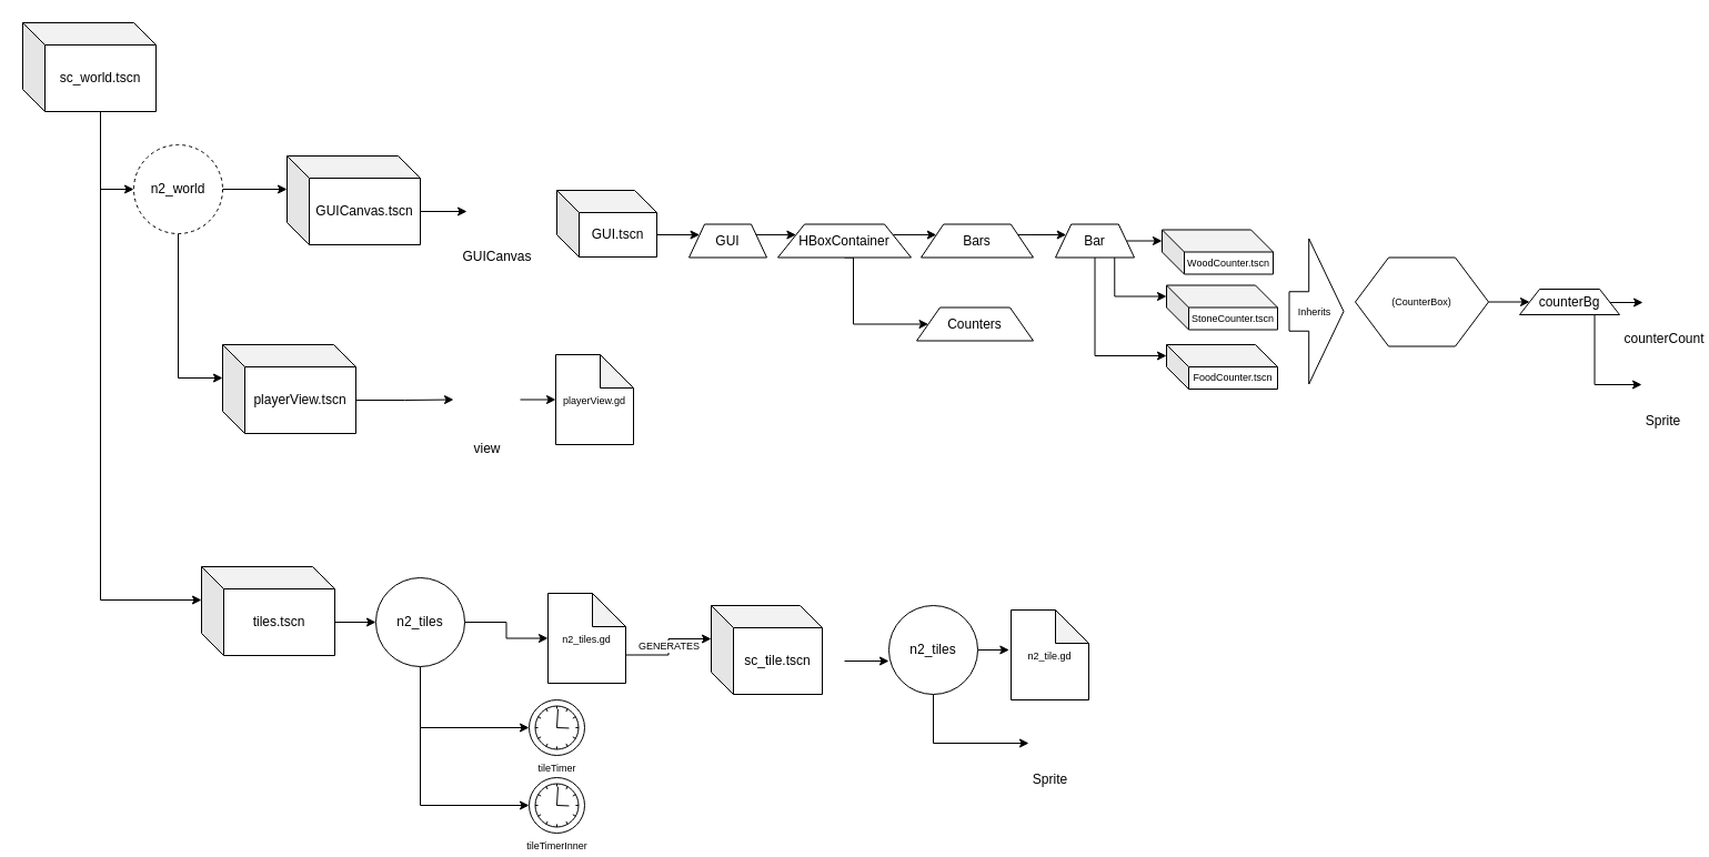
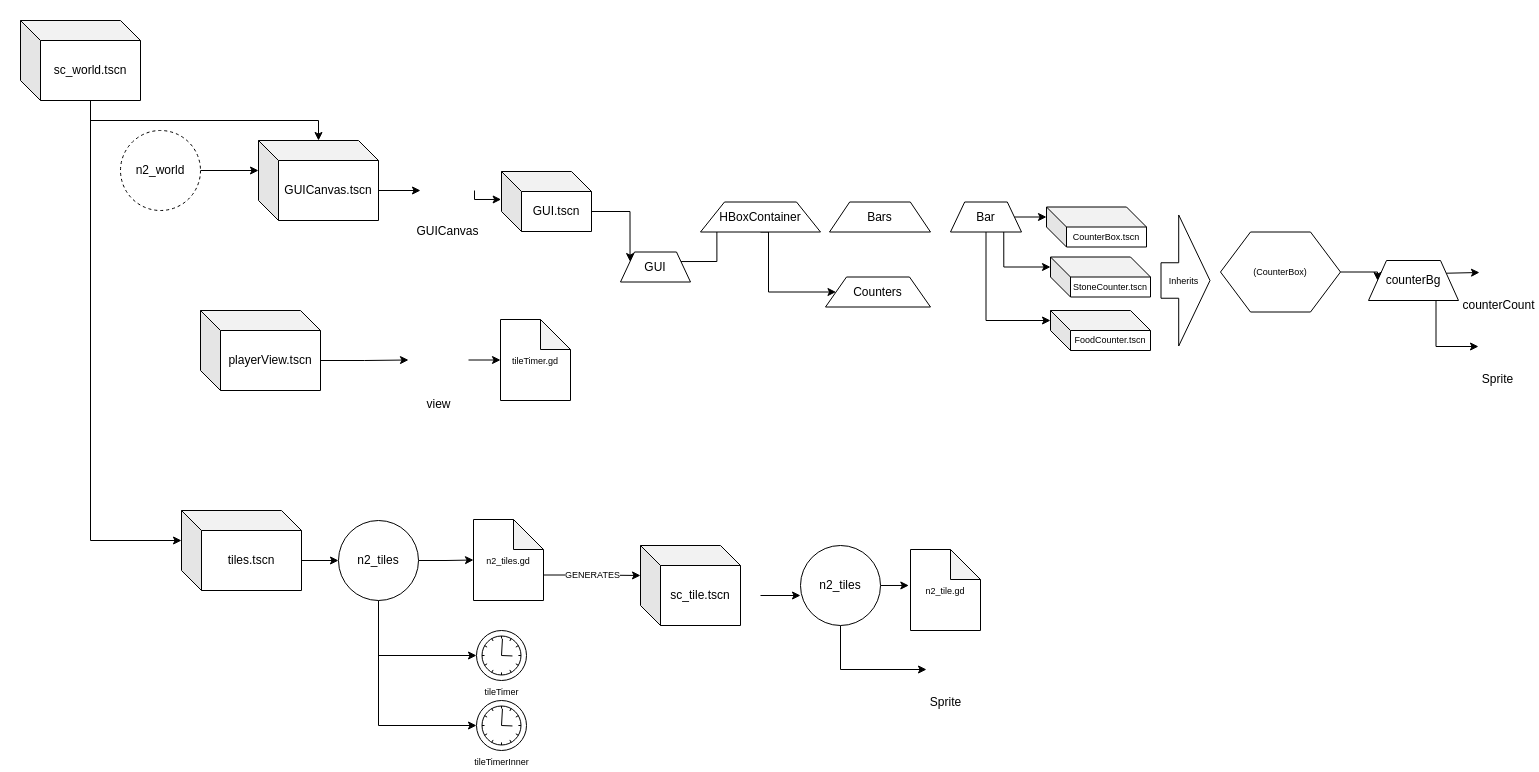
- <mxCell id="33" style="edgeStyle=orthogonalEdgeStyle;rounded=0;orthogonalLoop=1;jettySize=auto;html=1;exitX=0;exitY=0;exitDx=70;exitDy=80;exitPerimeter=0;entryX=0;entryY=0.5;entryDx=0;entryDy=0;" edge="1" parent="1" source="35" target="8"><mxGeometry relative="1" as="geometry" /></mxCell>
+ <mxCell id="33" style="edgeStyle=orthogonalEdgeStyle;rounded=0;orthogonalLoop=1;jettySize=auto;html=1;exitX=0;exitY=0;exitDx=70;exitDy=80;exitPerimeter=0;" edge="1" parent="1" source="35" target="41"><mxGeometry relative="1" as="geometry" /></mxCell>
+ <mxCell id="9" style="edgeStyle=orthogonalEdgeStyle;rounded=0;orthogonalLoop=1;jettySize=auto;html=1;exitX=1;exitY=0.5;exitDx=0;exitDy=0;entryX=-0.004;entryY=0.466;entryDx=0;entryDy=0;entryPerimeter=0;" edge="1" parent="1" source="10" target="43"><mxGeometry relative="1" as="geometry"><Array as="points"><mxPoint x="474" y="199" /></Array></mxGeometry></mxCell>
- <mxCell id="13" style="edgeStyle=orthogonalEdgeStyle;rounded=0;orthogonalLoop=1;jettySize=auto;html=1;exitX=1;exitY=0.25;exitDx=0;exitDy=0;entryX=0;entryY=0.25;entryDx=0;entryDy=0;" edge="1" parent="1" source="15" target="17"><mxGeometry relative="1" as="geometry" /></mxCell>
- <mxCell id="16" style="edgeStyle=orthogonalEdgeStyle;rounded=0;orthogonalLoop=1;jettySize=auto;html=1;exitX=1;exitY=0.25;exitDx=0;exitDy=0;entryX=0;entryY=0.25;entryDx=0;entryDy=0;" edge="1" parent="1" source="17" target="22"><mxGeometry relative="1" as="geometry" /></mxCell>
- <mxCell id="12" value="GUI" style="shape=trapezoid;perimeter=trapezoidPerimeter;whiteSpace=wrap;html=1;" vertex="1" parent="1"><mxGeometry x="620" y="201.5" width="70" height="30" as="geometry" /></mxCell>
+ <mxCell id="12" value="GUI" style="shape=trapezoid;perimeter=trapezoidPerimeter;whiteSpace=wrap;html=1;" vertex="1" parent="1"><mxGeometry x="620" y="251.5" width="70" height="30" as="geometry" /></mxCell>
- <mxCell id="44" value="WoodCounter.tscn" style="shape=cube;whiteSpace=wrap;html=1;boundedLbl=1;backgroundOutline=1;darkOpacity=0.05;darkOpacity2=0.1;fontSize=9;" vertex="1" parent="1"><mxGeometry x="1046" y="206.5" width="100" height="40" as="geometry" /></mxCell>
+ <mxCell id="44" value="CounterBox.tscn" style="shape=cube;whiteSpace=wrap;html=1;boundedLbl=1;backgroundOutline=1;darkOpacity=0.05;darkOpacity2=0.1;fontSize=9;" vertex="1" parent="1"><mxGeometry x="1046" y="206.5" width="100" height="40" as="geometry" /></mxCell>
- <mxCell id="27" value="counterBg" style="shape=trapezoid;perimeter=trapezoidPerimeter;whiteSpace=wrap;html=1;" vertex="1" parent="1"><mxGeometry x="1368" y="260" width="90" height="23" as="geometry" /></mxCell>
+ <mxCell id="27" value="counterBg" style="shape=trapezoid;perimeter=trapezoidPerimeter;whiteSpace=wrap;html=1;" vertex="1" parent="1"><mxGeometry x="1368" y="260" width="90" height="40" as="geometry" /></mxCell>
- <mxCell id="6" style="edgeStyle=orthogonalEdgeStyle;rounded=0;orthogonalLoop=1;jettySize=auto;html=1;exitX=0.5;exitY=1;exitDx=0;exitDy=0;entryX=0;entryY=0;entryDx=0;entryDy=30;entryPerimeter=0;" edge="1" parent="1" source="8" target="39"><mxGeometry relative="1" as="geometry" /></mxCell>
- <mxCell id="30" value="&lt;font style=&quot;font-size: 9px&quot;&gt;playerView.gd&lt;/font&gt;" style="shape=note;whiteSpace=wrap;html=1;backgroundOutline=1;darkOpacity=0.05;size=30;" vertex="1" parent="1"><mxGeometry x="500" y="319" width="70" height="81" as="geometry" /></mxCell>
+ <mxCell id="30" value="&lt;font style=&quot;font-size: 9px&quot;&gt;tileTimer.gd&lt;/font&gt;" style="shape=note;whiteSpace=wrap;html=1;backgroundOutline=1;darkOpacity=0.05;size=30;" vertex="1" parent="1"><mxGeometry x="500" y="319" width="70" height="81" as="geometry" /></mxCell>
- <mxCell id="32" value="&lt;font style=&quot;font-size: 9px&quot;&gt;n2_tiles.gd&lt;/font&gt;" style="shape=note;whiteSpace=wrap;html=1;backgroundOutline=1;darkOpacity=0.05;size=30;" vertex="1" parent="1"><mxGeometry x="493" y="534" width="70" height="81" as="geometry" /></mxCell>
+ <mxCell id="32" value="&lt;font style=&quot;font-size: 9px&quot;&gt;n2_tiles.gd&lt;/font&gt;" style="shape=note;whiteSpace=wrap;html=1;backgroundOutline=1;darkOpacity=0.05;size=30;" vertex="1" parent="1"><mxGeometry x="473" y="519" width="70" height="81" as="geometry" /></mxCell>
